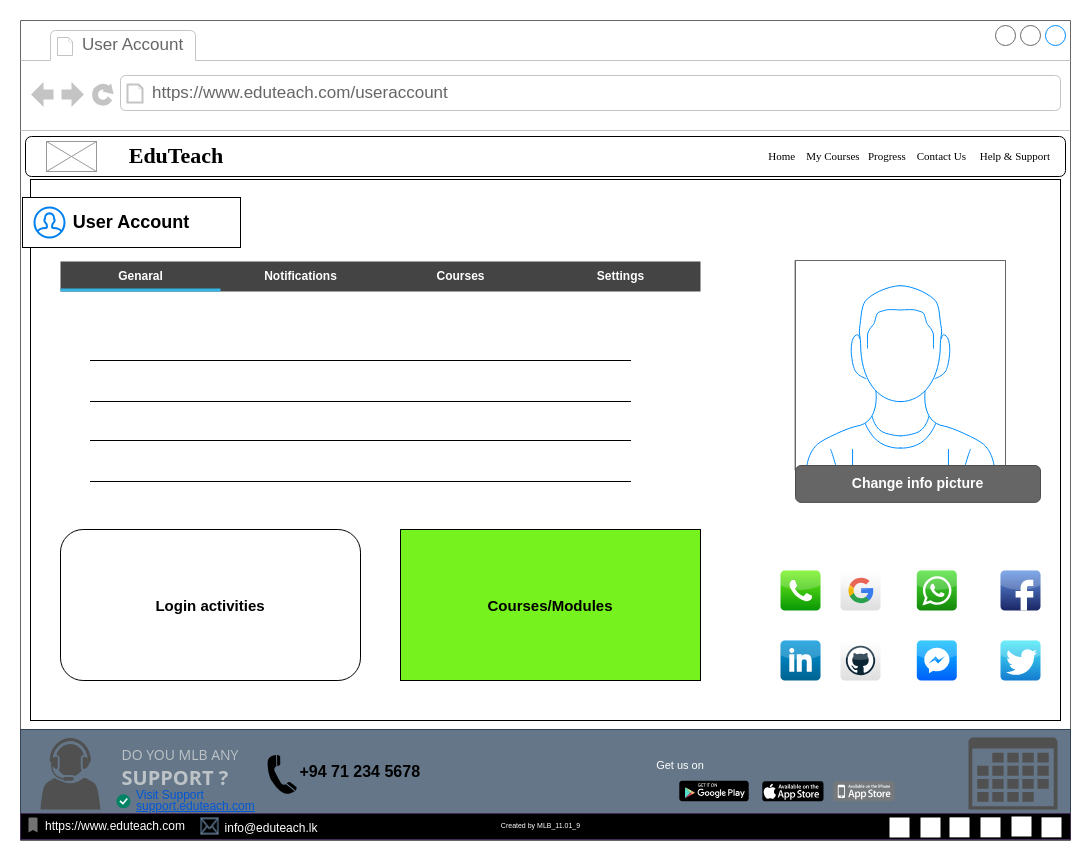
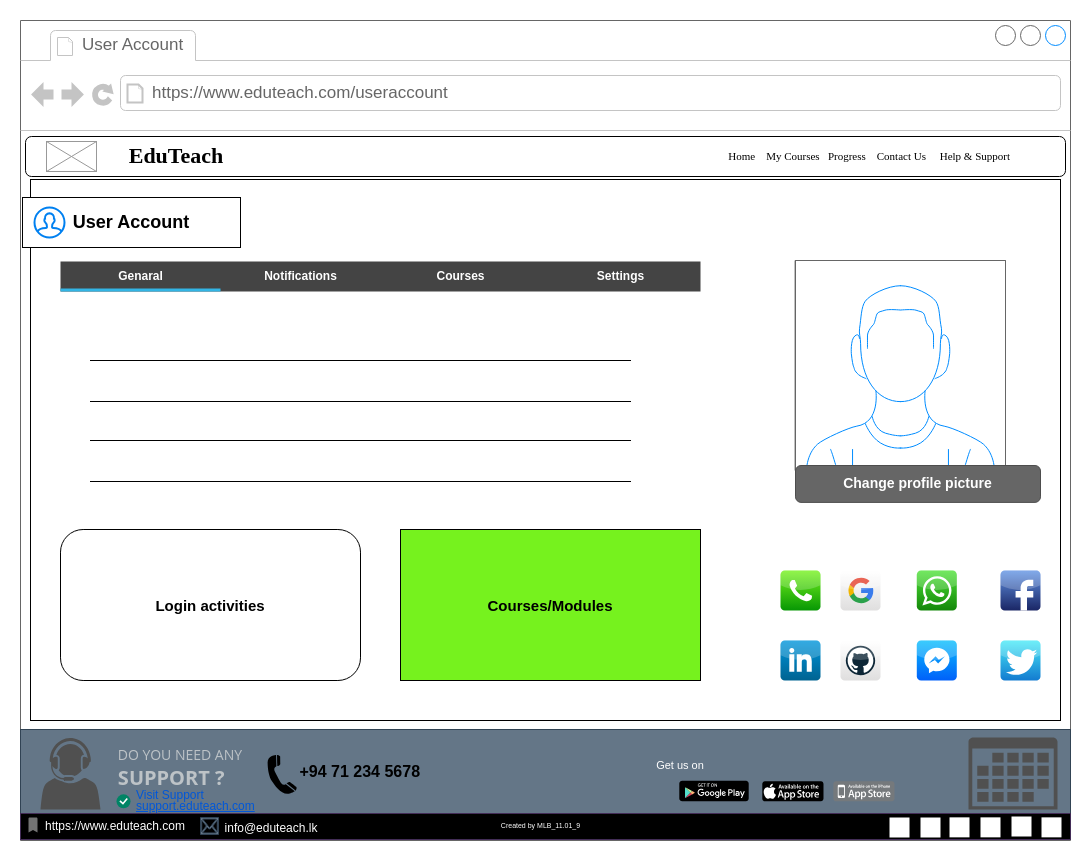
- <mxCell id="54" value="&lt;font size=&quot;1&quot; face=&quot;Comic Sans MS&quot; style=&quot;&quot;&gt;&lt;span style=&quot;font-size: 11px;&quot;&gt;&amp;nbsp; &amp;nbsp; &amp;nbsp; &amp;nbsp;Home&amp;nbsp; &amp;nbsp; My Courses&amp;nbsp; &amp;nbsp;Progress&amp;nbsp; &amp;nbsp; Contact Us&amp;nbsp; &amp;nbsp; &amp;nbsp;Help &amp;amp; Support&lt;/span&gt;&lt;/font&gt;" style="text;html=1;strokeColor=none;fillColor=none;align=right;verticalAlign=middle;whiteSpace=wrap;rounded=0;" parent="1" vertex="1"><mxGeometry x="670" y="141" width="382" height="30" as="geometry" /></mxCell>
+ <mxCell id="54" value="&lt;font size=&quot;1&quot; face=&quot;Comic Sans MS&quot; style=&quot;&quot;&gt;&lt;span style=&quot;font-size: 11px;&quot;&gt;&amp;nbsp; &amp;nbsp; &amp;nbsp; &amp;nbsp;Home&amp;nbsp; &amp;nbsp; My Courses&amp;nbsp; &amp;nbsp;Progress&amp;nbsp; &amp;nbsp; Contact Us&amp;nbsp; &amp;nbsp; &amp;nbsp;Help &amp;amp; Support&lt;/span&gt;&lt;/font&gt;" style="text;html=1;strokeColor=none;fillColor=none;align=right;verticalAlign=middle;whiteSpace=wrap;rounded=0;" parent="1" vertex="1"><mxGeometry x="630" y="141" width="382" height="30" as="geometry" /></mxCell>
- <mxCell id="13" value="&lt;b&gt;&lt;font style=&quot;font-size: 14px;&quot;&gt;Change info picture&lt;/font&gt;&lt;/b&gt;" style="rounded=1;html=1;shadow=0;dashed=0;whiteSpace=wrap;fontSize=10;fillColor=#666666;align=center;strokeColor=#4D4D4D;fontColor=#ffffff;" vertex="1" parent="2"><mxGeometry x="775" y="445" width="245" height="36.88" as="geometry" /></mxCell>
+ <mxCell id="13" value="&lt;b&gt;&lt;font style=&quot;font-size: 14px;&quot;&gt;Change profile picture&lt;/font&gt;&lt;/b&gt;" style="rounded=1;html=1;shadow=0;dashed=0;whiteSpace=wrap;fontSize=10;fillColor=#666666;align=center;strokeColor=#4D4D4D;fontColor=#ffffff;" vertex="1" parent="2"><mxGeometry x="775" y="445" width="245" height="36.88" as="geometry" /></mxCell>
- <mxCell id="34" value="&lt;p style=&quot;line-height: 90%;&quot;&gt;&lt;/p&gt;&lt;div style=&quot;text-align: left; line-height: 40%; font-size: 11px;&quot;&gt;&lt;p style=&quot;margin: 0px 0px 10px; color: rgb(189, 195, 199); font-family: &amp;quot;Open Sans&amp;quot;, sans-serif; font-size: 14px; line-height: 40%;&quot; dir=&quot;ltr&quot;&gt;&lt;span style=&quot;background-color: rgb(100, 118, 135);&quot;&gt;DO YOU MLB ANY&lt;/span&gt;&lt;/p&gt;&lt;p style=&quot;margin: 0px 0px 10px; color: rgb(189, 195, 199); font-family: &amp;quot;Open Sans&amp;quot;, sans-serif; font-size: 2rem; line-height: 40%;&quot;&gt;&lt;span style=&quot;font-weight: 700; font-size: 20px; background-color: rgb(100, 118, 135);&quot;&gt;SUPPORT ?&lt;/span&gt;&lt;/p&gt;&lt;/div&gt;&lt;p&gt;&lt;/p&gt;" style="text;html=1;strokeColor=none;fillColor=none;align=center;verticalAlign=middle;whiteSpace=wrap;rounded=0;" parent="1" vertex="1"><mxGeometry x="100" y="732.5" width="160" height="71.5" as="geometry" /></mxCell>
+ <mxCell id="34" value="&lt;p style=&quot;line-height: 90%;&quot;&gt;&lt;/p&gt;&lt;div style=&quot;text-align: left; line-height: 40%; font-size: 11px;&quot;&gt;&lt;p style=&quot;margin: 0px 0px 10px; color: rgb(189, 195, 199); font-family: &amp;quot;Open Sans&amp;quot;, sans-serif; font-size: 14px; line-height: 40%;&quot; dir=&quot;ltr&quot;&gt;&lt;span style=&quot;background-color: rgb(100, 118, 135);&quot;&gt;DO YOU NEED ANY&lt;/span&gt;&lt;/p&gt;&lt;p style=&quot;margin: 0px 0px 10px; color: rgb(189, 195, 199); font-family: &amp;quot;Open Sans&amp;quot;, sans-serif; font-size: 2rem; line-height: 40%;&quot;&gt;&lt;span style=&quot;font-weight: 700; font-size: 20px; background-color: rgb(100, 118, 135);&quot;&gt;SUPPORT ?&lt;/span&gt;&lt;/p&gt;&lt;/div&gt;&lt;p&gt;&lt;/p&gt;" style="text;html=1;strokeColor=none;fillColor=none;align=center;verticalAlign=middle;whiteSpace=wrap;rounded=0;" parent="1" vertex="1"><mxGeometry x="100" y="732.5" width="160" height="71.5" as="geometry" /></mxCell>
